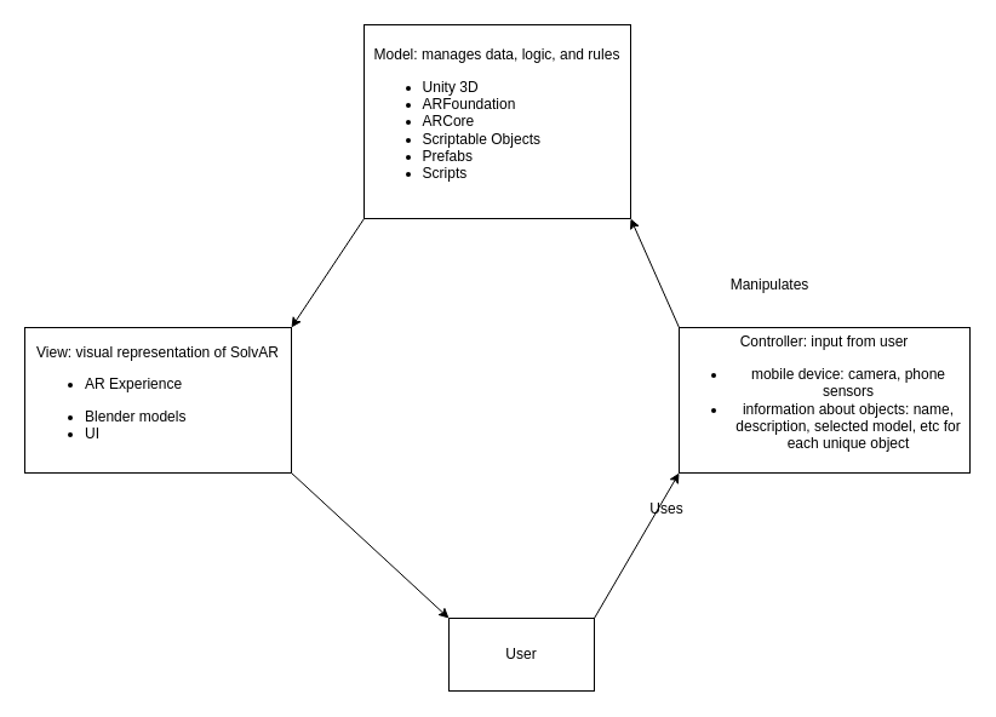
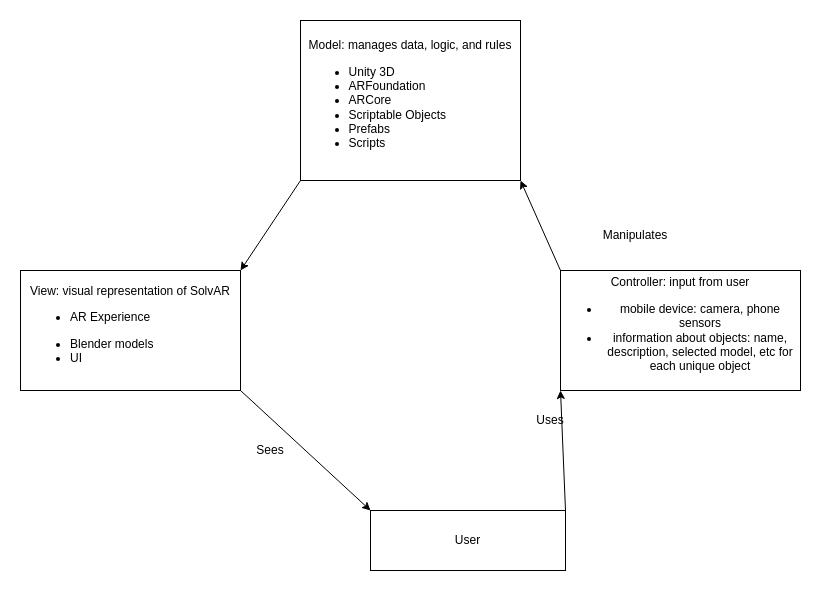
+ <mxCell id="10" value="Sees" style="text;html=1;strokeColor=none;fillColor=none;align=center;verticalAlign=middle;whiteSpace=wrap;rounded=0;" parent="1" vertex="1"><mxGeometry x="250" y="440" width="40" height="20" as="geometry" /></mxCell>
- <mxCell id="4" value="User" style="rounded=0;whiteSpace=wrap;html=1;" parent="1" vertex="1"><mxGeometry x="370" y="510" width="120" height="60" as="geometry" /></mxCell>
+ <mxCell id="4" value="User" style="rounded=0;whiteSpace=wrap;html=1;" parent="1" vertex="1"><mxGeometry x="370" y="510" width="195" height="60" as="geometry" /></mxCell>
